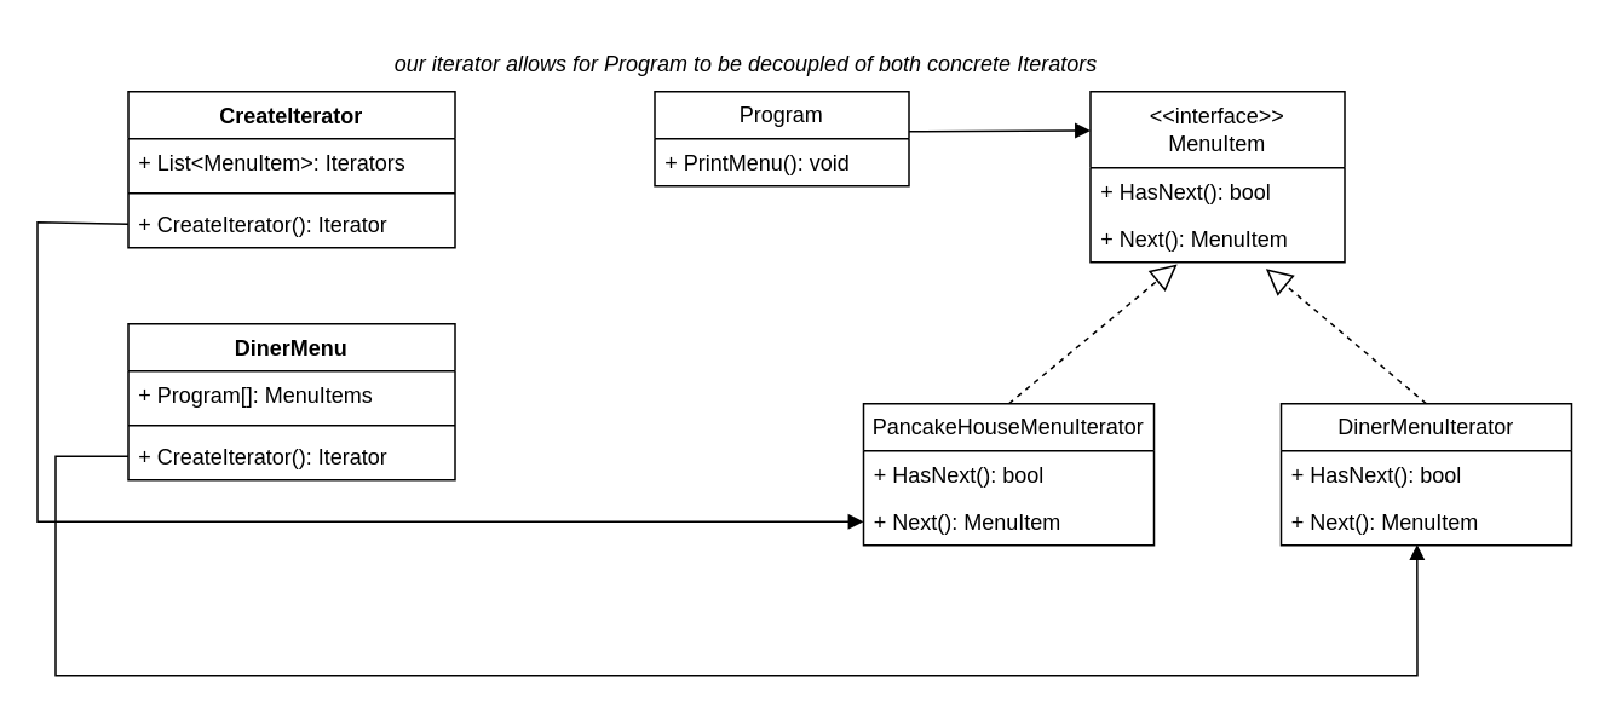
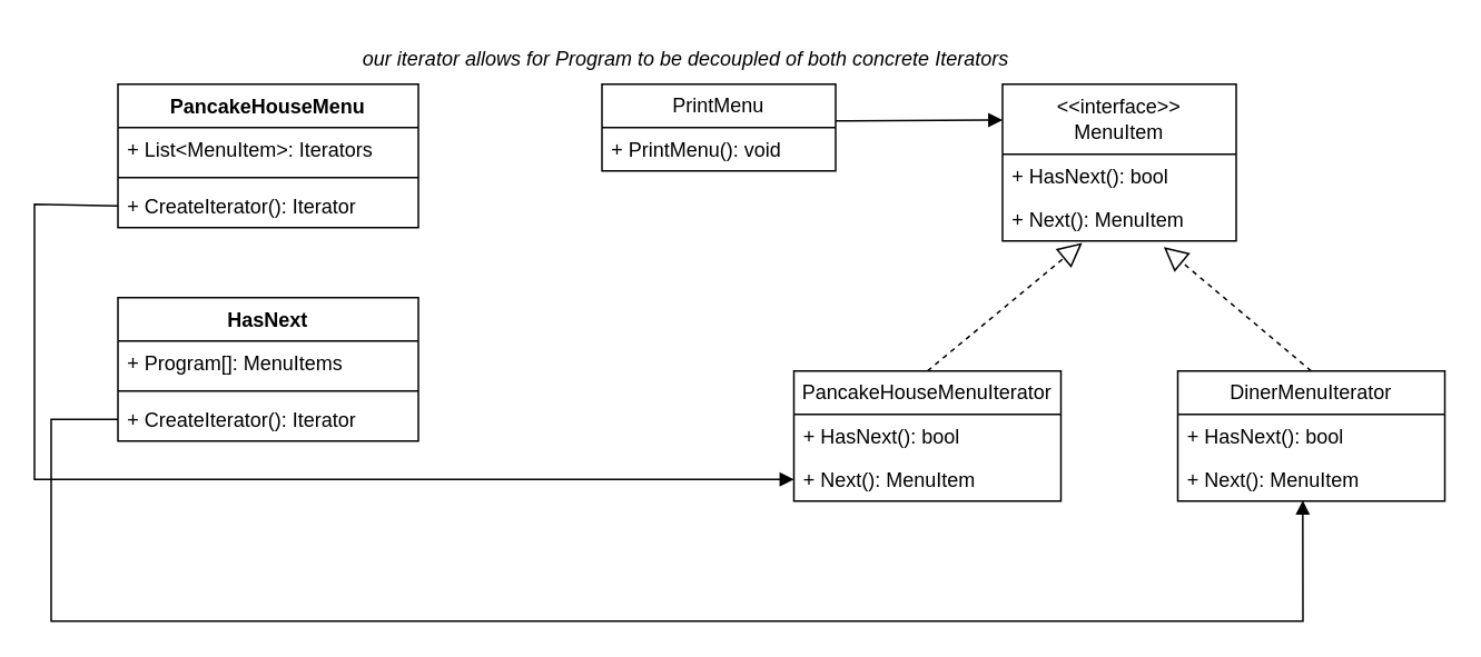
- <mxCell id="10" value="Program" style="swimlane;fontStyle=0;childLayout=stackLayout;horizontal=1;startSize=26;fillColor=none;horizontalStack=0;resizeParent=1;resizeParentMax=0;resizeLast=0;collapsible=1;marginBottom=0;whiteSpace=wrap;html=1;" vertex="1" parent="1"><mxGeometry x="360" y="50" width="140" height="52" as="geometry" /></mxCell>
+ <mxCell id="10" value="PrintMenu" style="swimlane;fontStyle=0;childLayout=stackLayout;horizontal=1;startSize=26;fillColor=none;horizontalStack=0;resizeParent=1;resizeParentMax=0;resizeLast=0;collapsible=1;marginBottom=0;whiteSpace=wrap;html=1;" vertex="1" parent="1"><mxGeometry x="360" y="50" width="140" height="52" as="geometry" /></mxCell>
- <mxCell id="2" value="CreateIterator" style="swimlane;fontStyle=1;align=center;verticalAlign=top;childLayout=stackLayout;horizontal=1;startSize=26;horizontalStack=0;resizeParent=1;resizeParentMax=0;resizeLast=0;collapsible=1;marginBottom=0;whiteSpace=wrap;html=1;" vertex="1" parent="1"><mxGeometry x="70" y="50" width="180" height="86" as="geometry" /></mxCell>
+ <mxCell id="2" value="PancakeHouseMenu" style="swimlane;fontStyle=1;align=center;verticalAlign=top;childLayout=stackLayout;horizontal=1;startSize=26;horizontalStack=0;resizeParent=1;resizeParentMax=0;resizeLast=0;collapsible=1;marginBottom=0;whiteSpace=wrap;html=1;" vertex="1" parent="1"><mxGeometry x="70" y="50" width="180" height="86" as="geometry" /></mxCell>
- <mxCell id="6" value="DinerMenu" style="swimlane;fontStyle=1;align=center;verticalAlign=top;childLayout=stackLayout;horizontal=1;startSize=26;horizontalStack=0;resizeParent=1;resizeParentMax=0;resizeLast=0;collapsible=1;marginBottom=0;whiteSpace=wrap;html=1;" vertex="1" parent="1"><mxGeometry x="70" y="178" width="180" height="86" as="geometry" /></mxCell>
+ <mxCell id="6" value="HasNext" style="swimlane;fontStyle=1;align=center;verticalAlign=top;childLayout=stackLayout;horizontal=1;startSize=26;horizontalStack=0;resizeParent=1;resizeParentMax=0;resizeLast=0;collapsible=1;marginBottom=0;whiteSpace=wrap;html=1;" vertex="1" parent="1"><mxGeometry x="70" y="178" width="180" height="86" as="geometry" /></mxCell>
